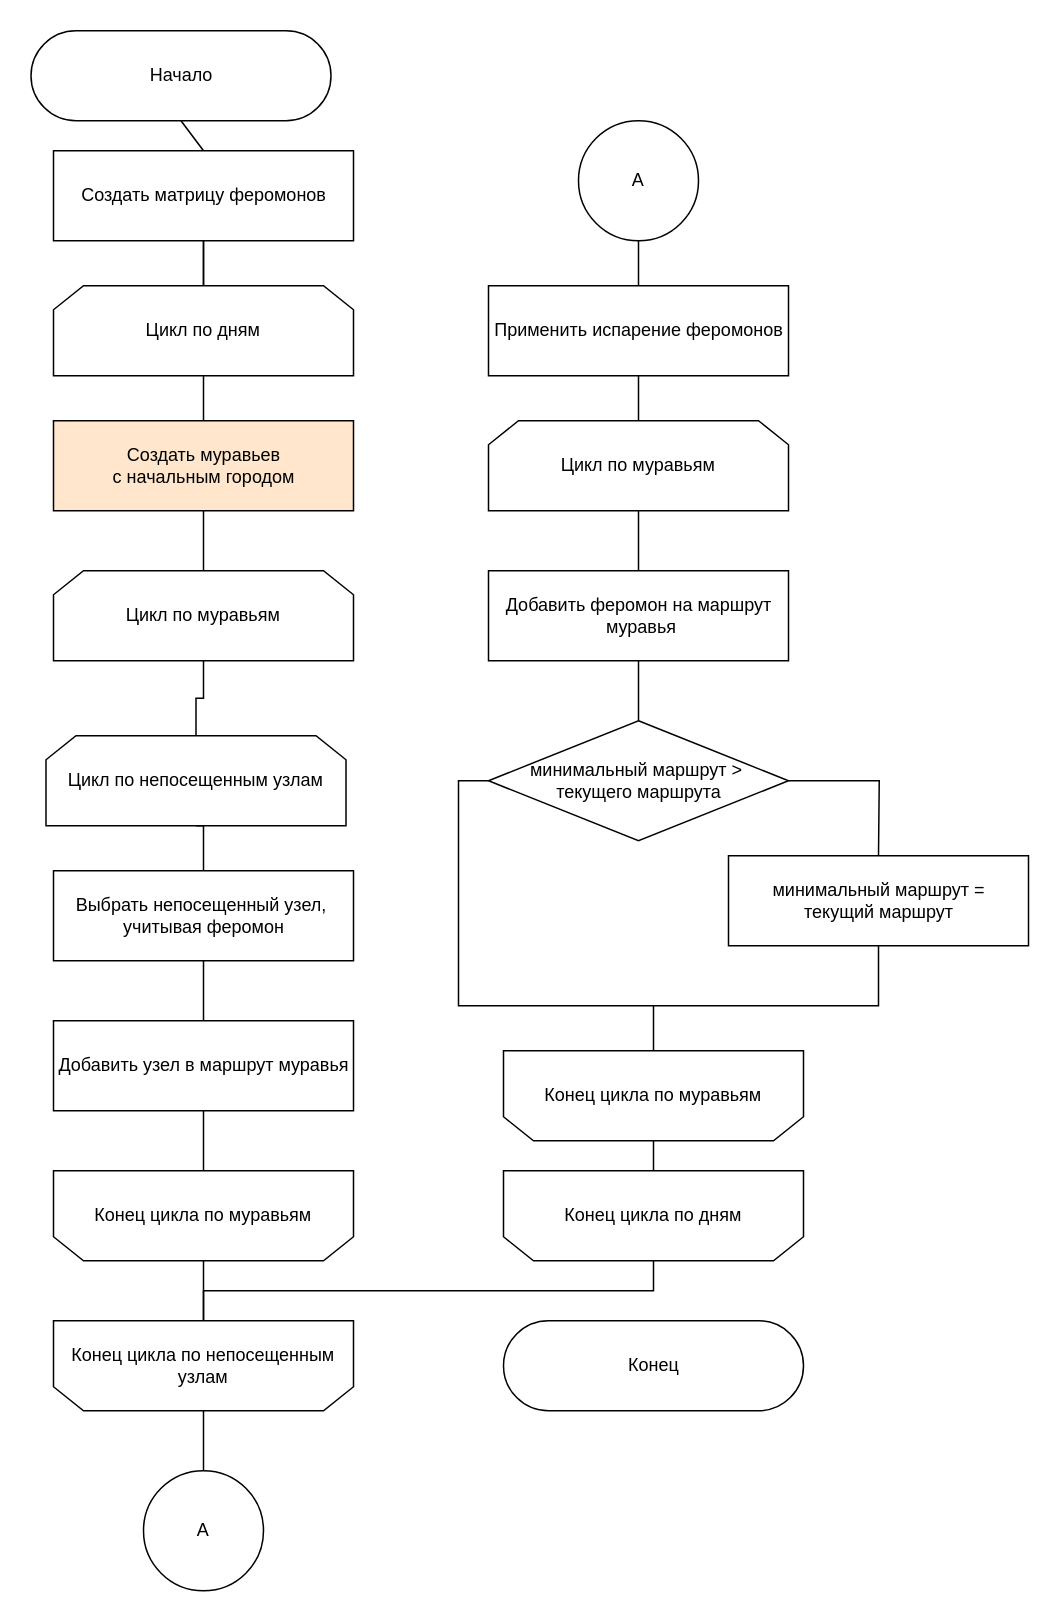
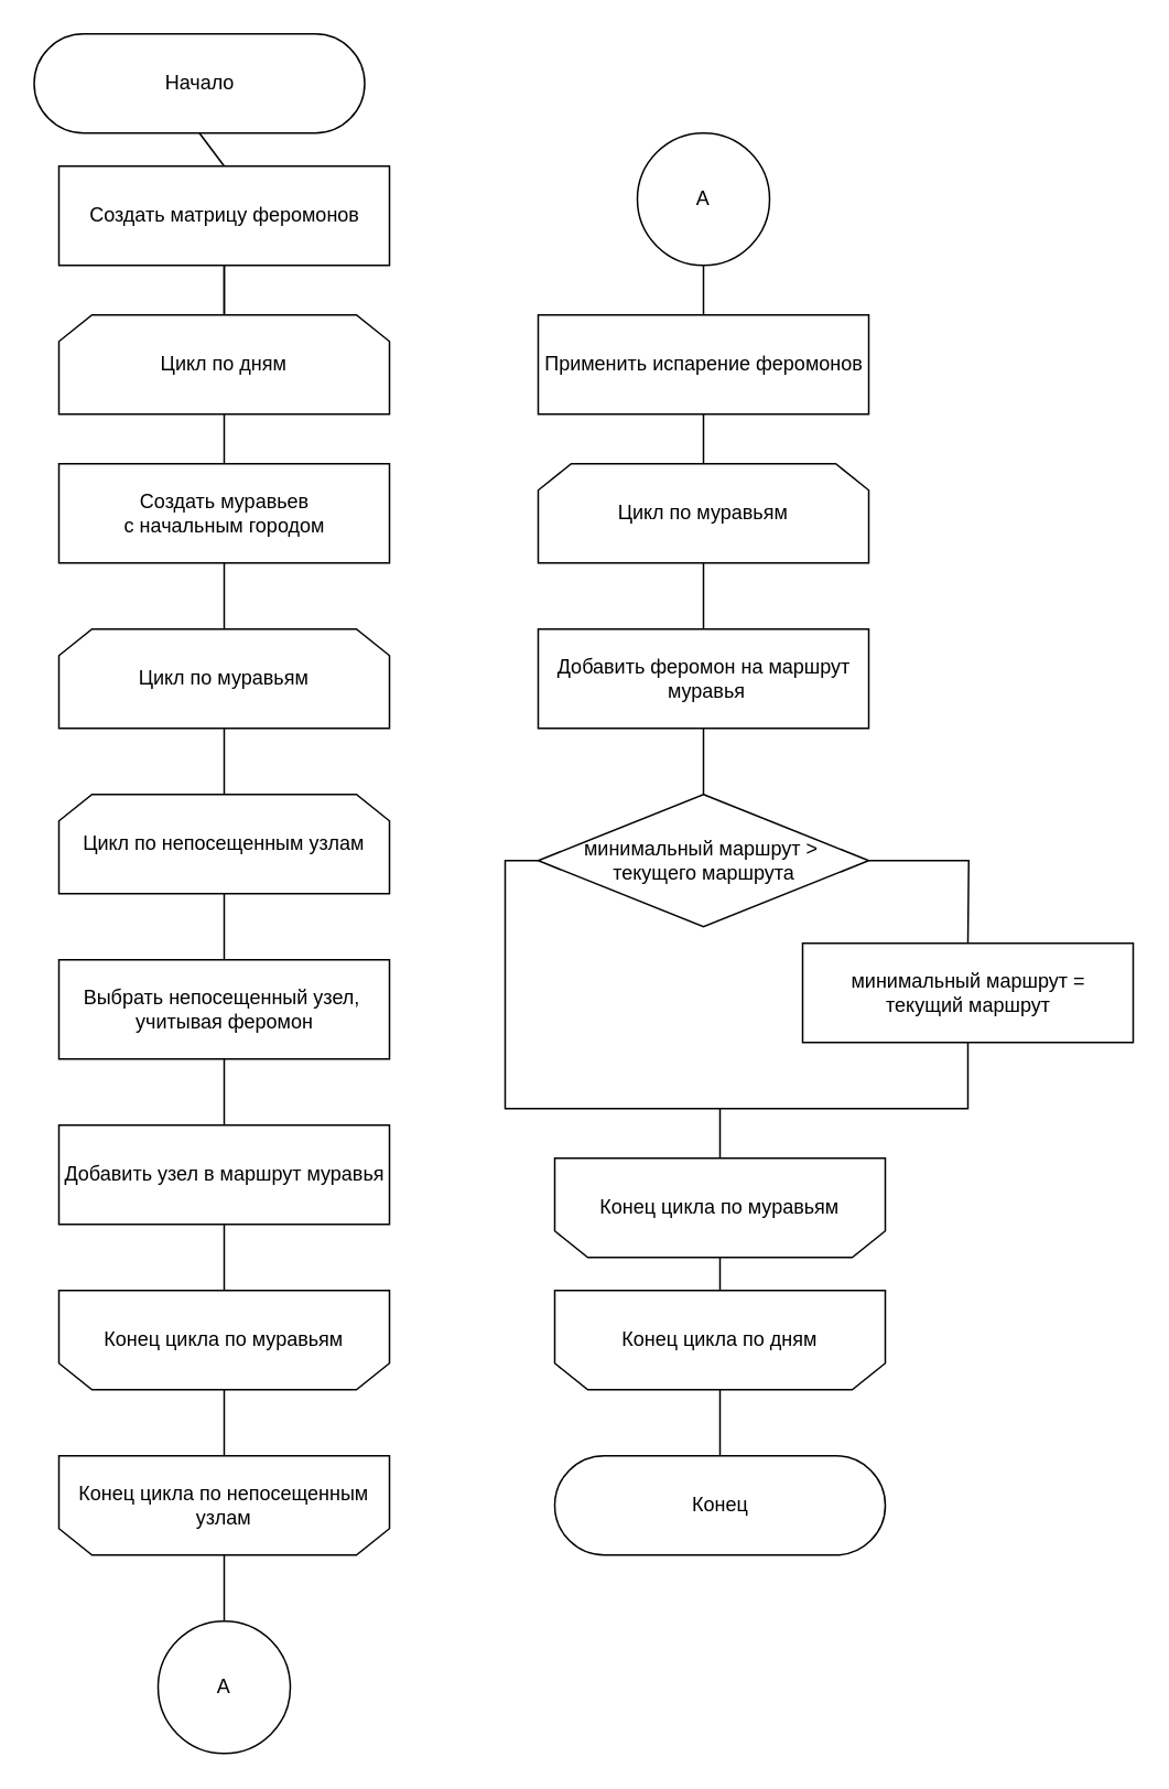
- <mxCell id="10" value="Создать муравьев&lt;div&gt;с начальным городом&lt;/div&gt;" style="html=1;dashed=0;whitespace=wrap;fillColor=#ffe6cc;" parent="1" vertex="1"><mxGeometry x="35" y="280" width="200" height="60" as="geometry" /></mxCell>
+ <mxCell id="10" value="Создать муравьев&lt;div&gt;с начальным городом&lt;/div&gt;" style="html=1;dashed=0;whitespace=wrap;" parent="1" vertex="1"><mxGeometry x="35" y="280" width="200" height="60" as="geometry" /></mxCell>
- <mxCell id="14" value="Цикл по непосещенным узлам" style="shape=loopLimit;whiteSpace=wrap;html=1;direction=east" vertex="1" parent="1"><mxGeometry x="30" y="490" width="200" height="60" as="geometry" /></mxCell>
+ <mxCell id="14" value="Цикл по непосещенным узлам" style="shape=loopLimit;whiteSpace=wrap;html=1;direction=east" vertex="1" parent="1"><mxGeometry x="35" y="480" width="200" height="60" as="geometry" /></mxCell>
- <mxCell id="39" style="edgeStyle=orthogonalEdgeStyle;rounded=0;orthogonalLoop=1;jettySize=auto;html=1;exitX=0.5;exitY=0;exitDx=0;exitDy=0;endArrow=none;endFill=0;" edge="1" parent="1" source="40" target="22"><mxGeometry relative="1" as="geometry" /></mxCell>
+ <mxCell id="39" style="edgeStyle=orthogonalEdgeStyle;rounded=0;orthogonalLoop=1;jettySize=auto;html=1;exitX=0.5;exitY=0;exitDx=0;exitDy=0;endArrow=none;endFill=0;" edge="1" parent="1" source="40" target="41"><mxGeometry relative="1" as="geometry" /></mxCell>
